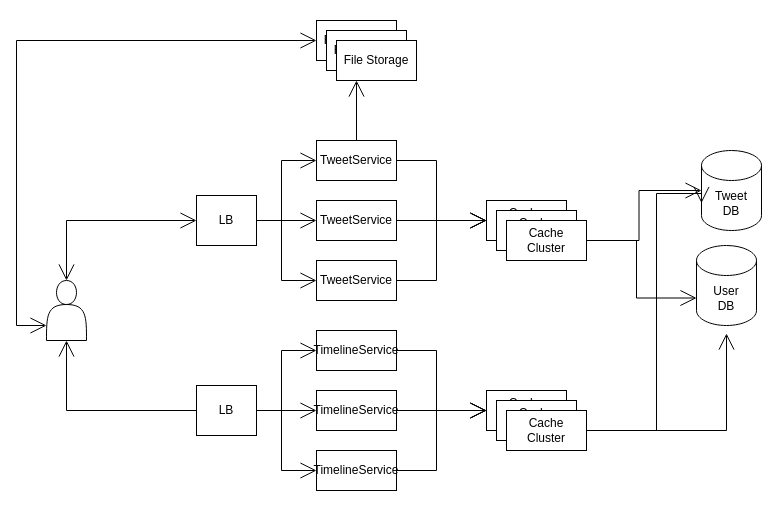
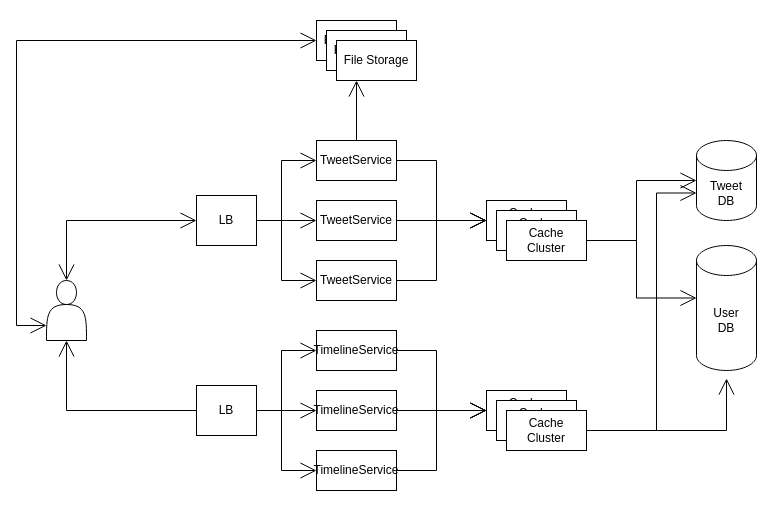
- <mxCell id="20" value="Tweet&lt;br&gt;DB" style="shape=cylinder3;whiteSpace=wrap;html=1;boundedLbl=1;backgroundOutline=1;size=15;hachureGap=4;pointerEvents=0;" vertex="1" parent="1"><mxGeometry x="675" y="150" width="60" height="80" as="geometry" /></mxCell>
+ <mxCell id="20" value="Tweet&lt;br&gt;DB" style="shape=cylinder3;whiteSpace=wrap;html=1;boundedLbl=1;backgroundOutline=1;size=15;hachureGap=4;pointerEvents=0;" vertex="1" parent="1"><mxGeometry x="670" y="140" width="60" height="80" as="geometry" /></mxCell>
- <mxCell id="21" value="User&lt;br&gt;DB" style="shape=cylinder3;whiteSpace=wrap;html=1;boundedLbl=1;backgroundOutline=1;size=15;hachureGap=4;pointerEvents=0;" vertex="1" parent="1"><mxGeometry x="670" y="245" width="60" height="80" as="geometry" /></mxCell>
+ <mxCell id="21" value="User&lt;br&gt;DB" style="shape=cylinder3;whiteSpace=wrap;html=1;boundedLbl=1;backgroundOutline=1;size=15;hachureGap=4;pointerEvents=0;" vertex="1" parent="1"><mxGeometry x="670" y="245" width="60" height="125" as="geometry" /></mxCell>
